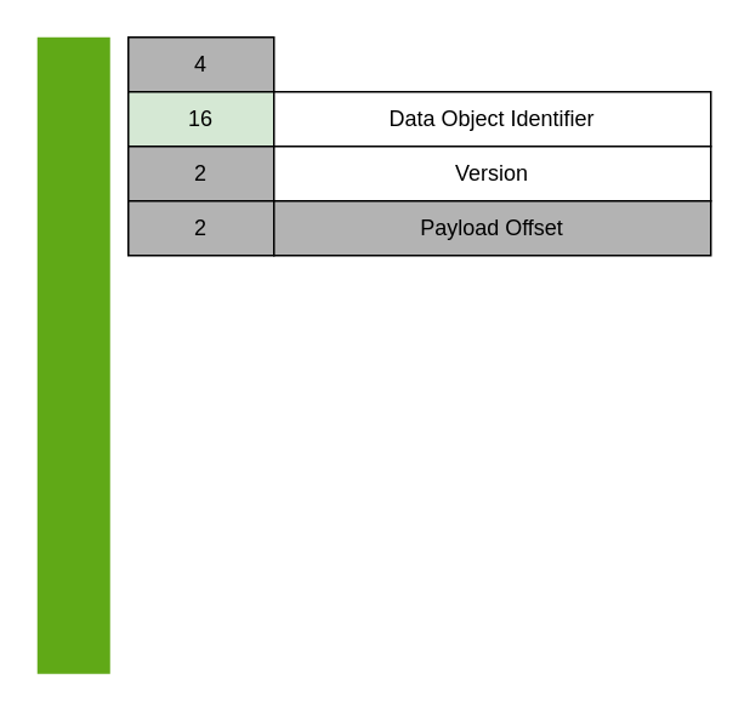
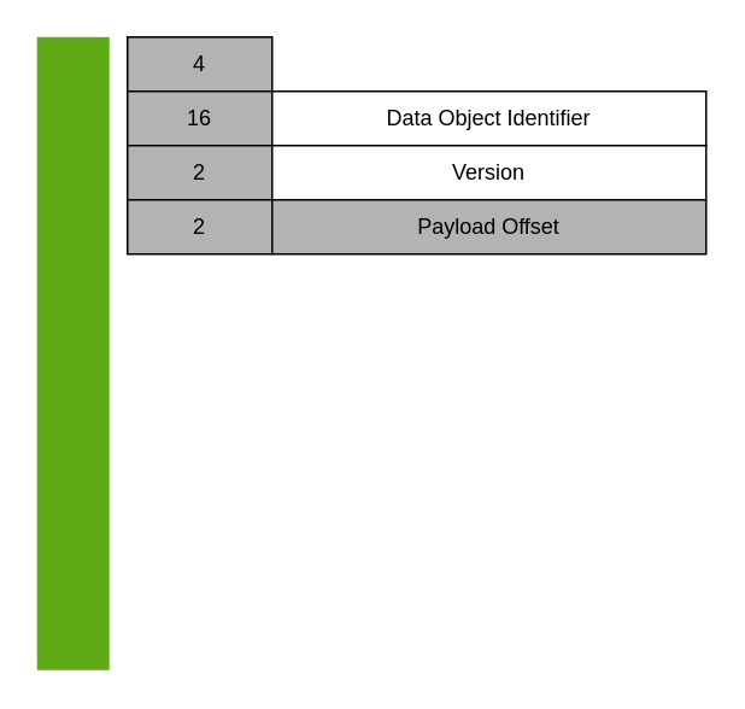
- <mxCell id="4" value="16" style="rounded=0;whiteSpace=wrap;html=1;fillColor=#d5e8d4;strokeColor=default;" vertex="1" parent="1"><mxGeometry x="70" y="50" width="80" height="30" as="geometry" /></mxCell>
+ <mxCell id="4" value="16" style="rounded=0;whiteSpace=wrap;html=1;fillColor=#B3B3B3;strokeColor=default;" vertex="1" parent="1"><mxGeometry x="70" y="50" width="80" height="30" as="geometry" /></mxCell>
